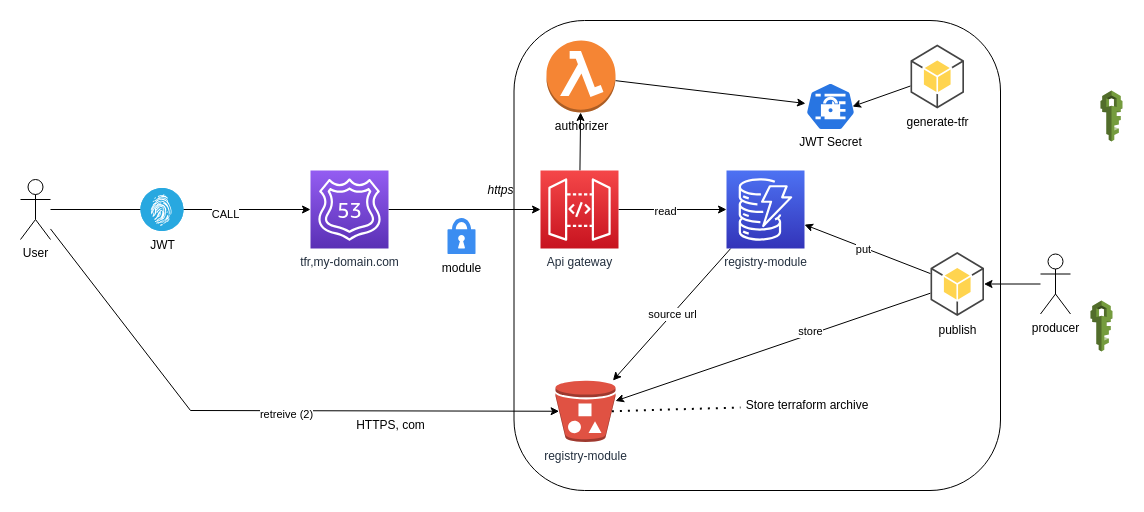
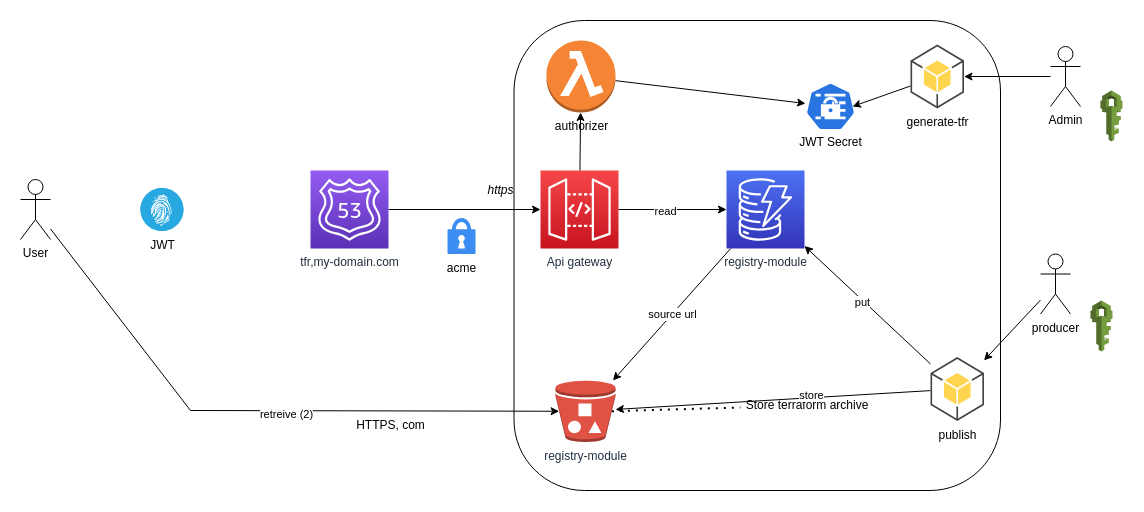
+ <mxCell id="36" style="rounded=0;orthogonalLoop=1;jettySize=auto;html=1;" edge="1" parent="1" source="37" target="35"><mxGeometry relative="1" as="geometry" /></mxCell>
+ <mxCell id="37" value="Admin" style="shape=umlActor;verticalLabelPosition=bottom;verticalAlign=top;html=1;outlineConnect=0;" vertex="1" parent="1"><mxGeometry x="1050" y="46" width="30" height="60" as="geometry" /></mxCell>
- <mxCell id="12" style="edgeStyle=none;rounded=0;orthogonalLoop=1;jettySize=auto;html=1;" parent="1" source="16" target="10" edge="1"><mxGeometry relative="1" as="geometry" /></mxCell>
- <mxCell id="13" value="CALL" style="edgeLabel;html=1;align=center;verticalAlign=middle;resizable=0;points=[];" parent="12" vertex="1" connectable="0"><mxGeometry x="0.338" y="-4" relative="1" as="geometry"><mxPoint as="offset" /></mxGeometry></mxCell>
- <mxCell id="30" value="module" style="sketch=0;html=1;aspect=fixed;strokeColor=none;shadow=0;fillColor=#3B8DF1;verticalAlign=top;labelPosition=center;verticalLabelPosition=bottom;shape=mxgraph.gcp2.lock" parent="1" vertex="1"><mxGeometry x="447" y="217.6" width="28" height="35.9" as="geometry" /></mxCell>
+ <mxCell id="30" value="acme" style="sketch=0;html=1;aspect=fixed;strokeColor=none;shadow=0;fillColor=#3B8DF1;verticalAlign=top;labelPosition=center;verticalLabelPosition=bottom;shape=mxgraph.gcp2.lock" parent="1" vertex="1"><mxGeometry x="447" y="217.6" width="28" height="35.9" as="geometry" /></mxCell>
- <mxCell id="27" value="publish" style="outlineConnect=0;dashed=0;verticalLabelPosition=bottom;verticalAlign=top;align=center;html=1;shape=mxgraph.aws3.android;fillColor=#FFD44F;gradientColor=none;" parent="1" vertex="1"><mxGeometry x="930" y="251.5" width="53.5" height="64" as="geometry" /></mxCell>
+ <mxCell id="27" value="publish" style="outlineConnect=0;dashed=0;verticalLabelPosition=bottom;verticalAlign=top;align=center;html=1;shape=mxgraph.aws3.android;fillColor=#FFD44F;gradientColor=none;" parent="1" vertex="1"><mxGeometry x="930" y="356.5" width="53.5" height="64" as="geometry" /></mxCell>
